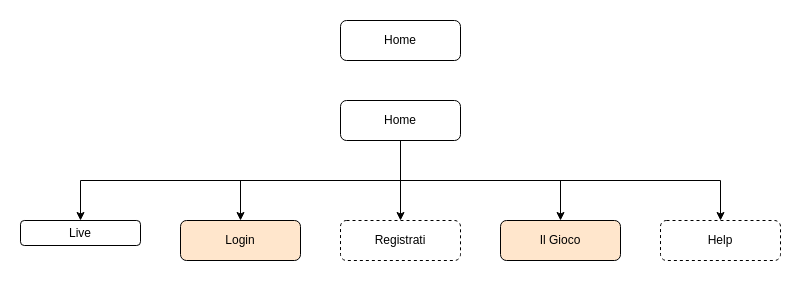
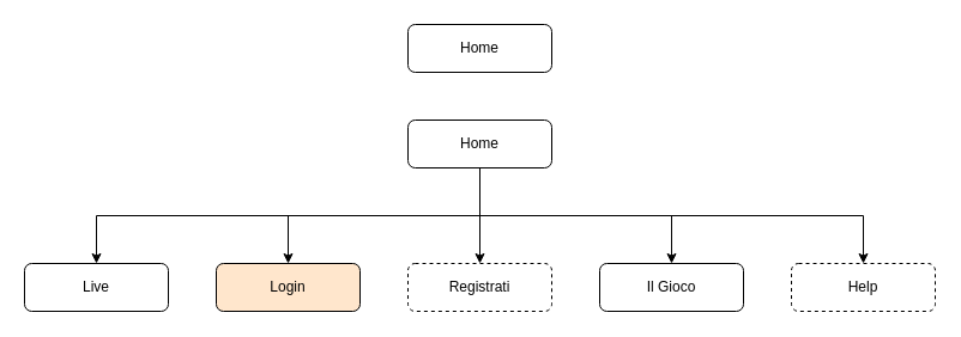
- <mxCell id="13" value="Live" style="rounded=1;whiteSpace=wrap;html=1;" vertex="1" parent="1"><mxGeometry x="20" y="220" width="120" height="25" as="geometry" /></mxCell>
+ <mxCell id="13" value="Live" style="rounded=1;whiteSpace=wrap;html=1;" vertex="1" parent="1"><mxGeometry y="220" width="120" height="40" as="geometry" x="20" /></mxCell>
- <mxCell id="10" value="Il Gioco" style="rounded=1;whiteSpace=wrap;html=1;fillColor=#ffe6cc;" vertex="1" parent="1"><mxGeometry x="500" y="220" width="120" height="40" as="geometry" /></mxCell>
+ <mxCell id="10" value="Il Gioco" style="rounded=1;whiteSpace=wrap;html=1;" vertex="1" parent="1"><mxGeometry x="500" y="220" width="120" height="40" as="geometry" /></mxCell>
